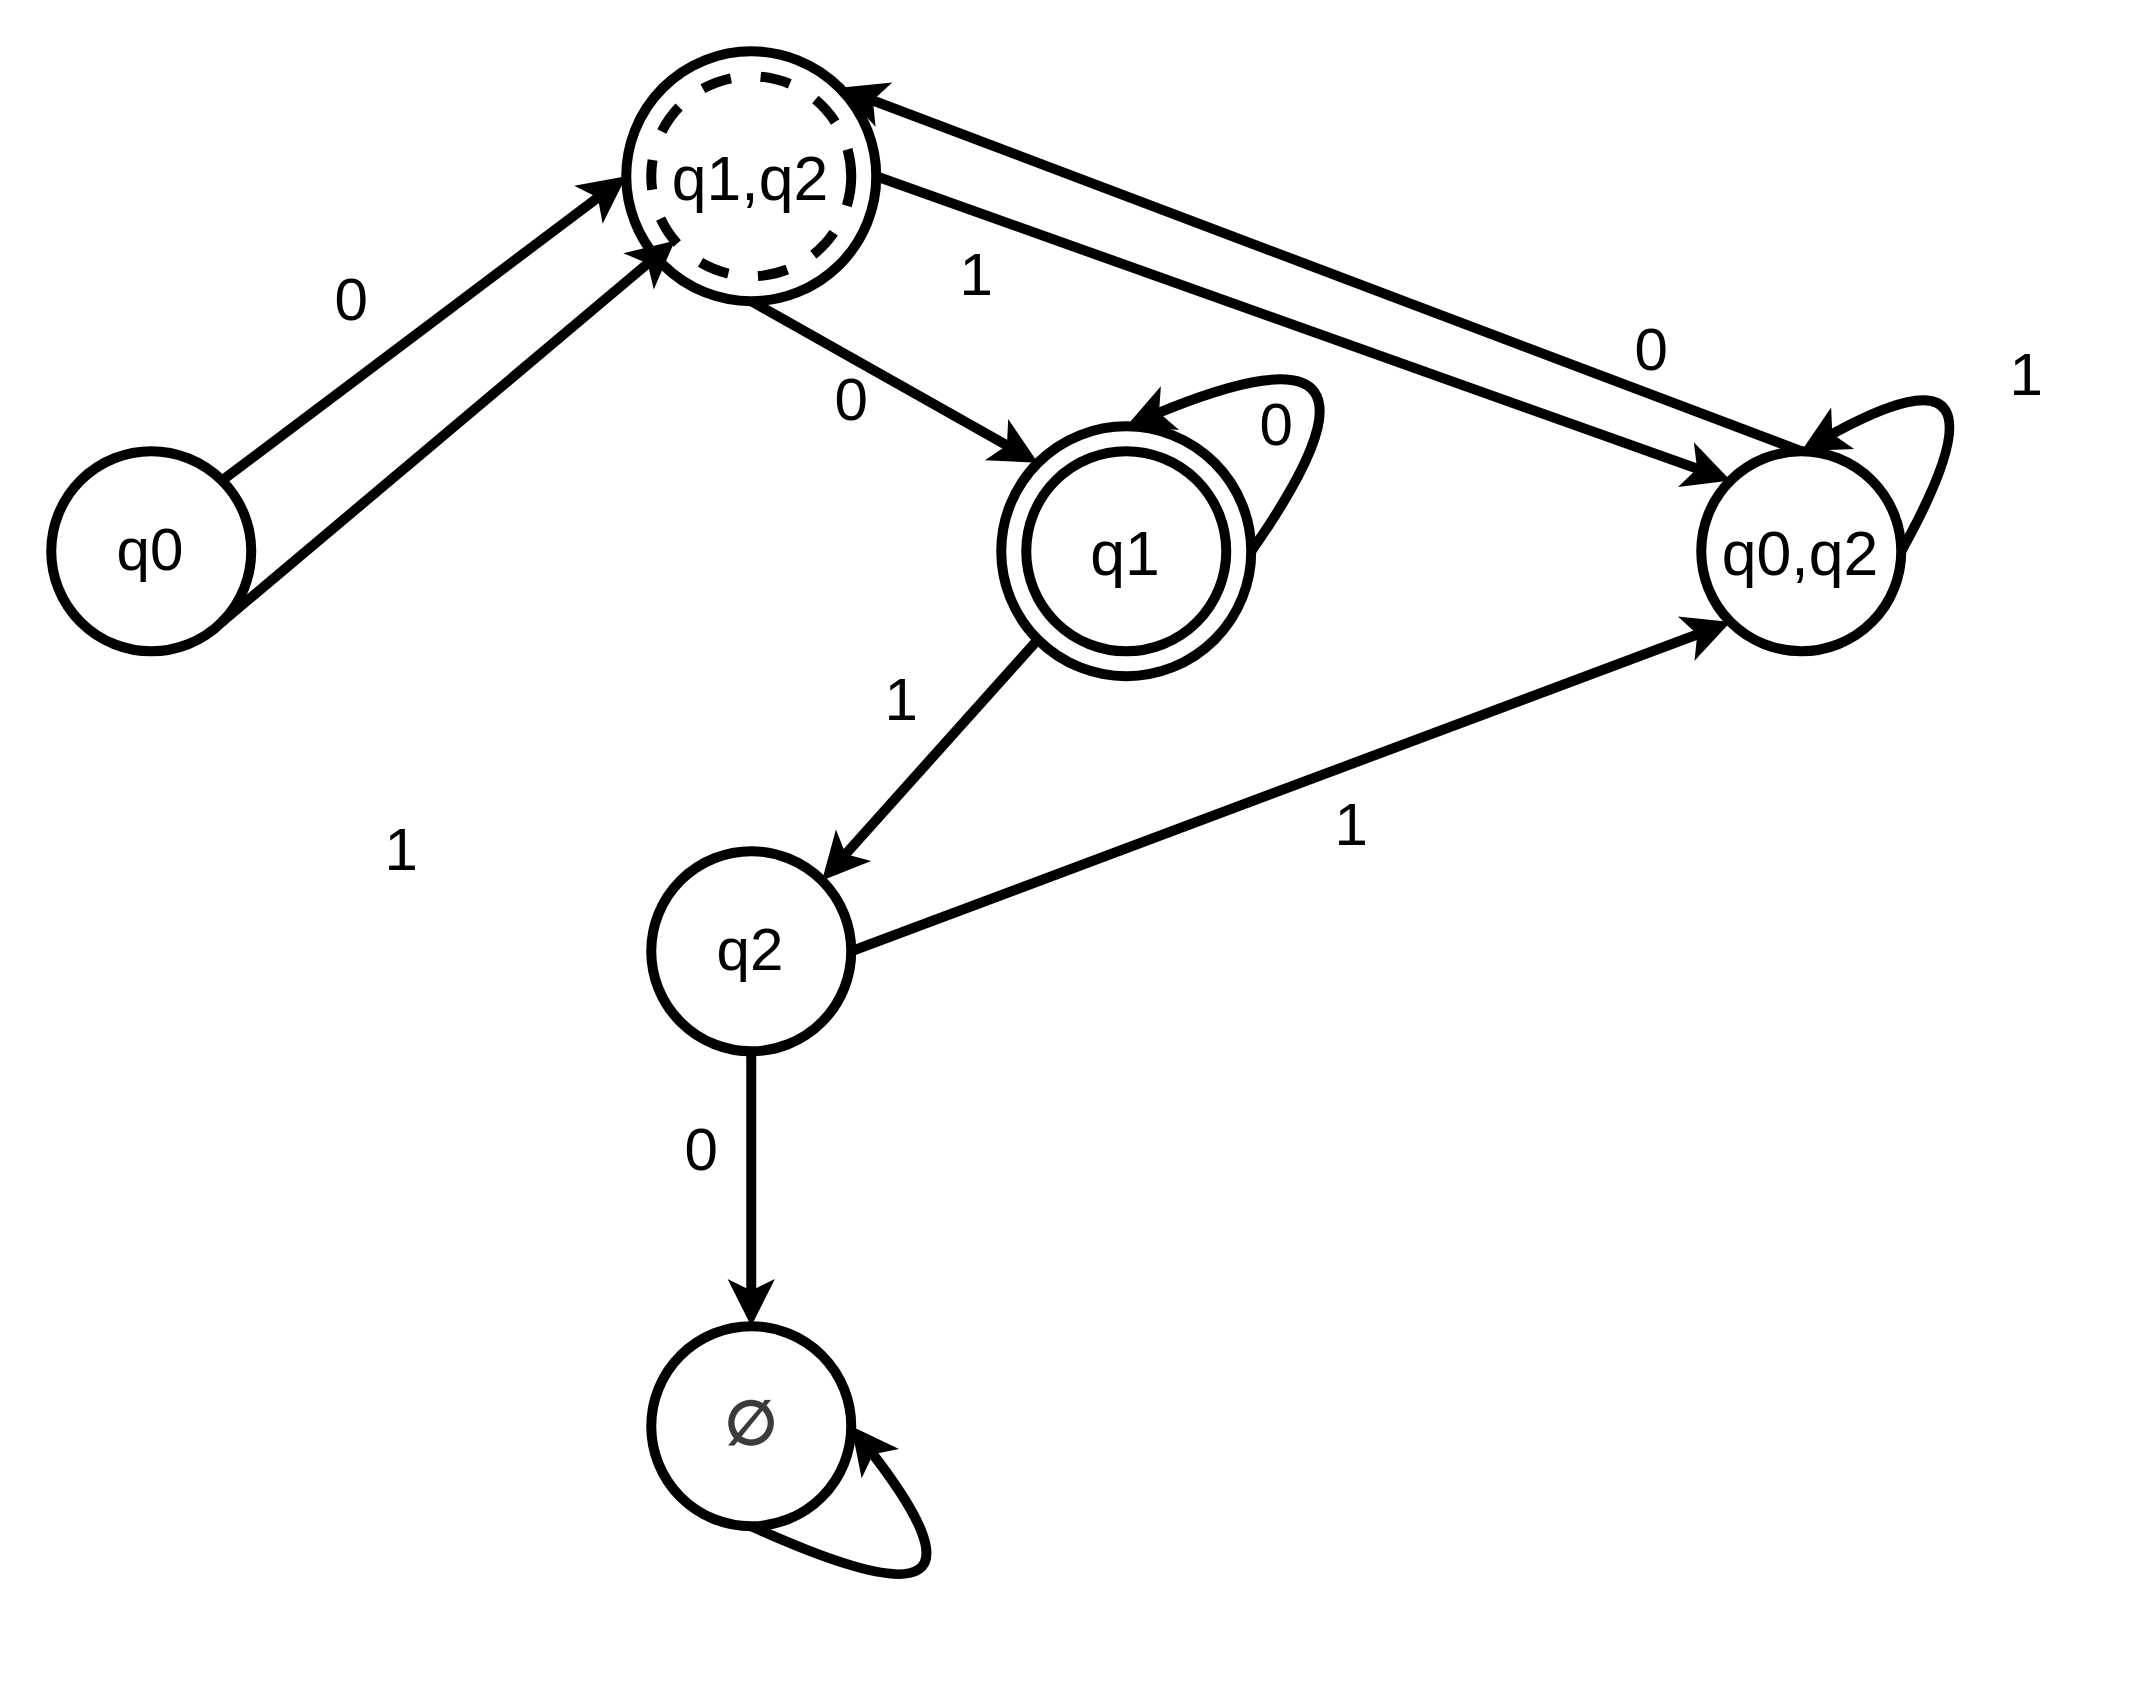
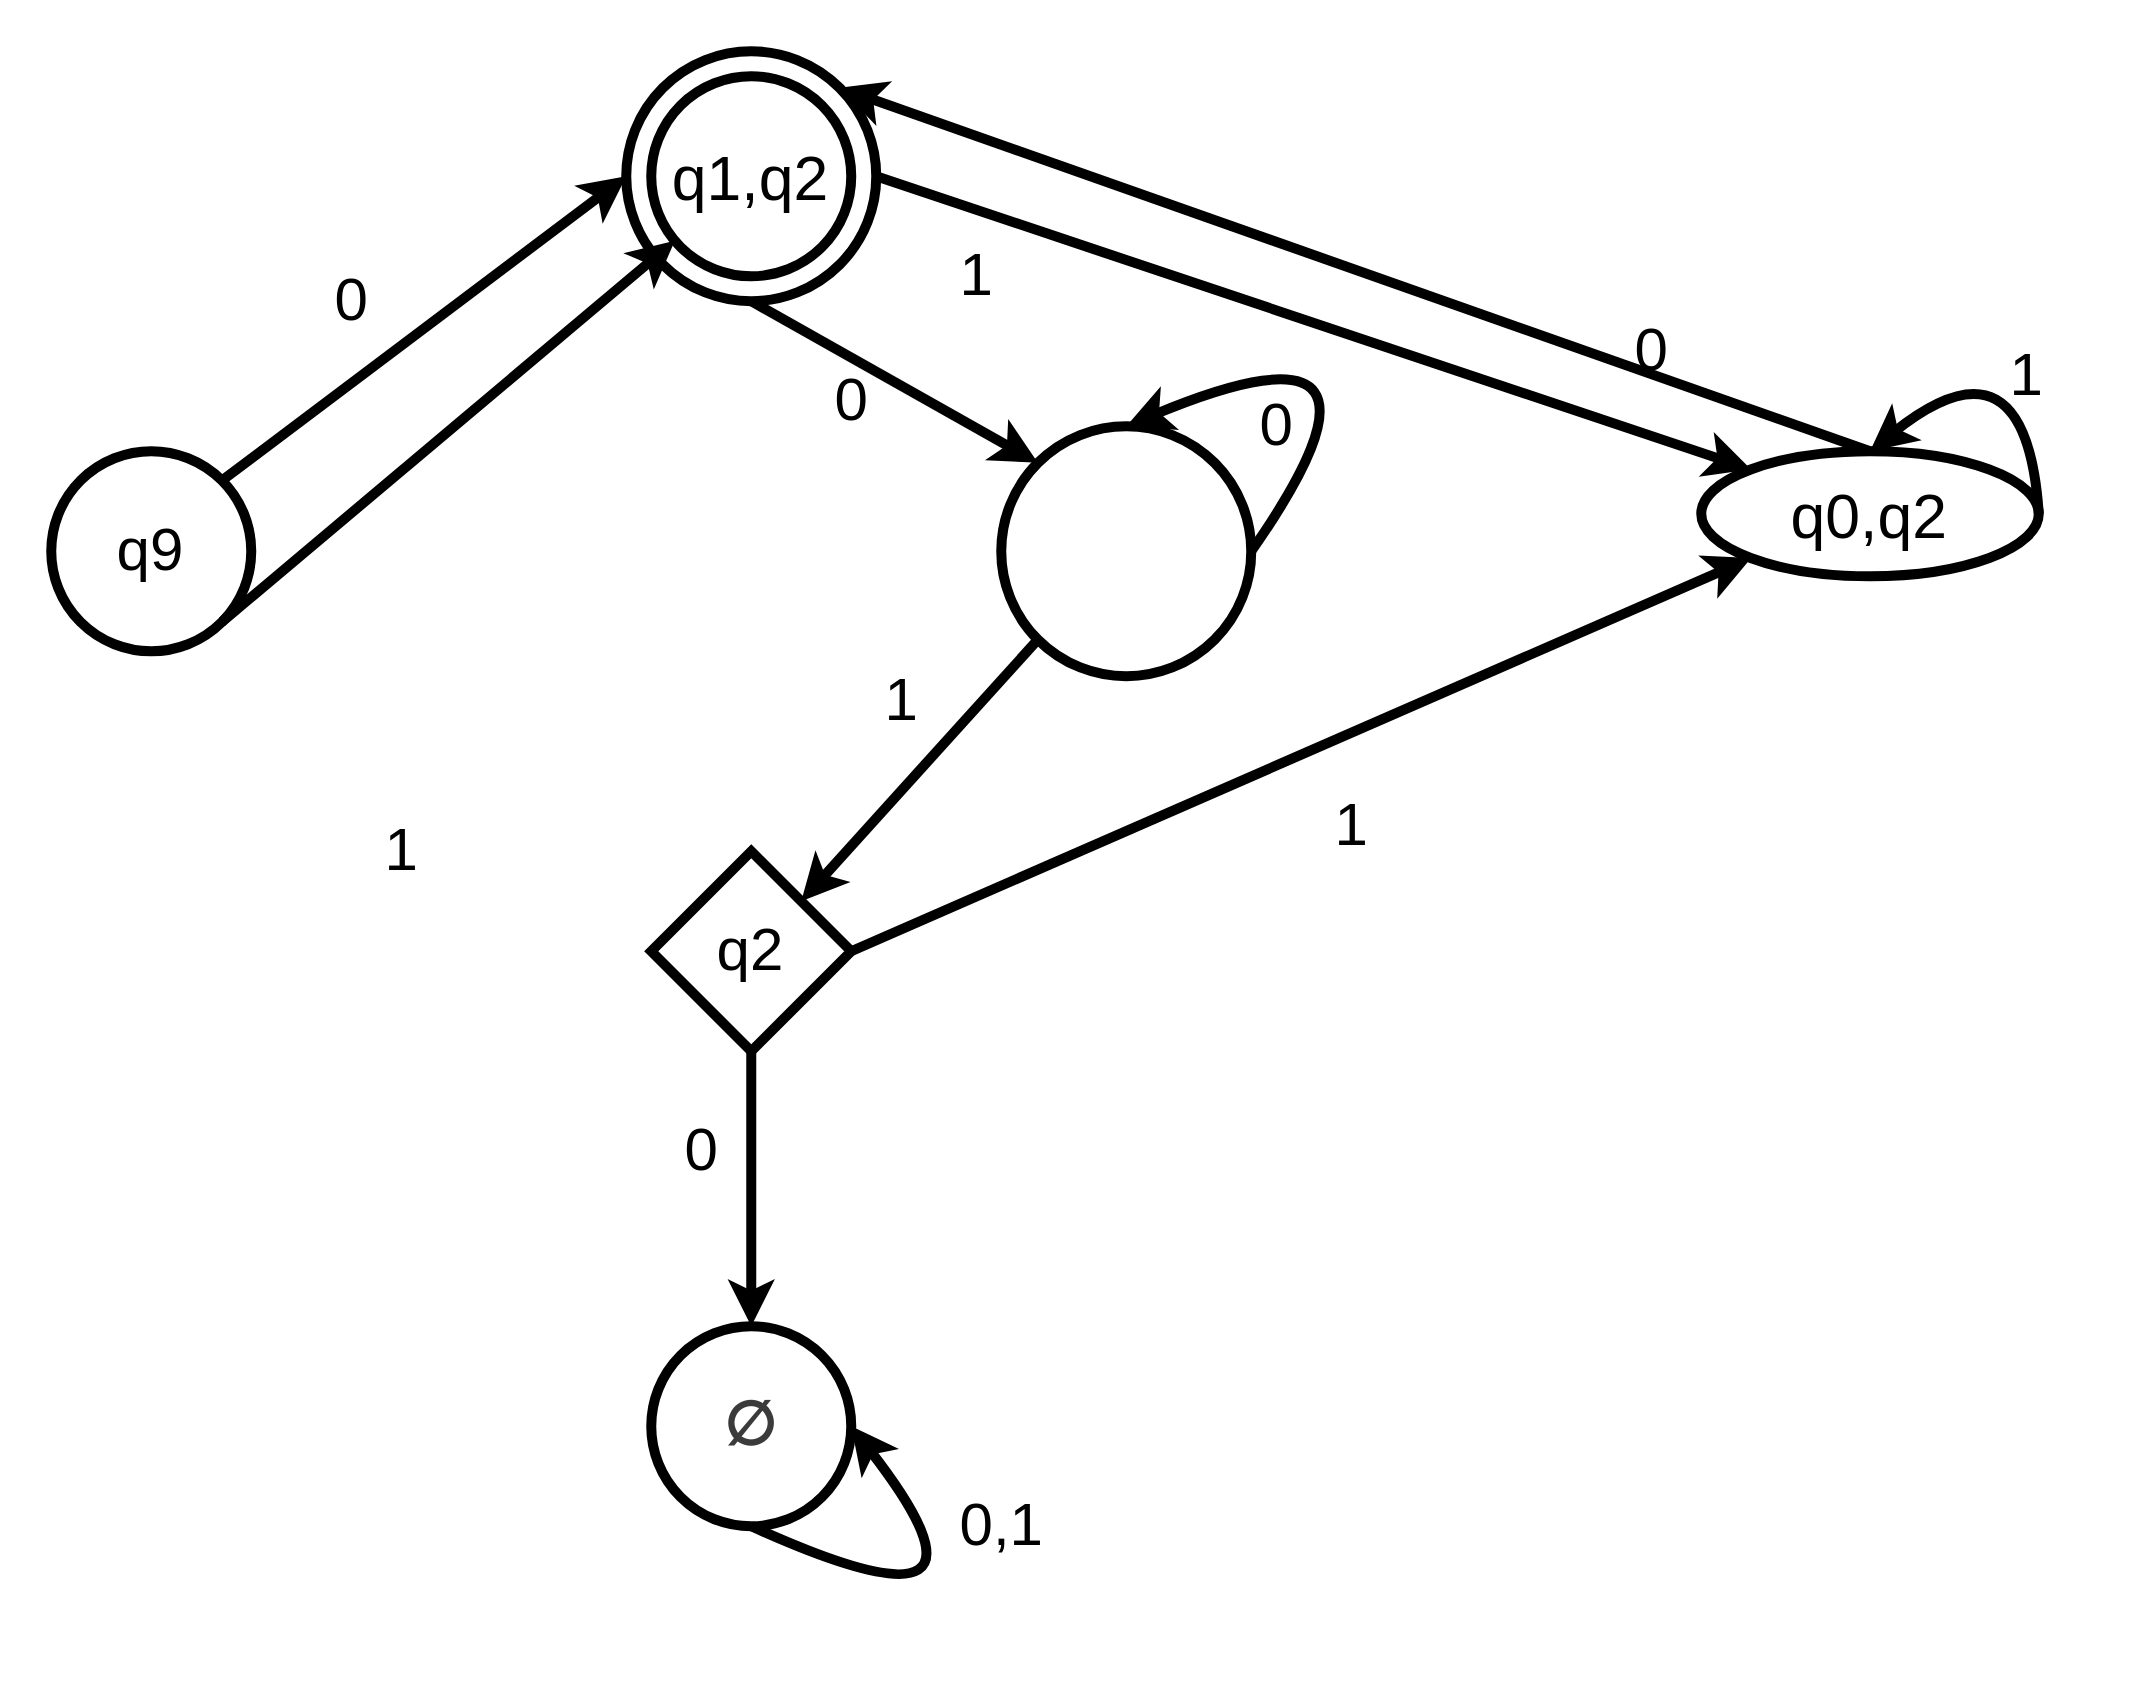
- <mxCell id="7" value="&lt;font style=&quot;font-size: 25px;&quot;&gt;q1,q2&lt;/font&gt;" style="ellipse;whiteSpace=wrap;html=1;strokeWidth=4;dashed=1;" vertex="1" parent="1"><mxGeometry x="260" y="30" width="80" height="80" as="geometry" /></mxCell>
+ <mxCell id="7" value="&lt;font style=&quot;font-size: 25px;&quot;&gt;q1,q2&lt;/font&gt;" style="ellipse;whiteSpace=wrap;html=1;strokeWidth=4;" vertex="1" parent="1"><mxGeometry x="260" y="30" width="80" height="80" as="geometry" /></mxCell>
- <mxCell id="2" value="&lt;font style=&quot;font-size: 24px;&quot;&gt;q0&lt;/font&gt;" style="ellipse;whiteSpace=wrap;html=1;strokeWidth=4;" parent="1" vertex="1"><mxGeometry x="20" y="180" width="80" height="80" as="geometry" /></mxCell>
+ <mxCell id="2" value="&lt;font style=&quot;font-size: 24px;&quot;&gt;q9&lt;/font&gt;" style="ellipse;whiteSpace=wrap;html=1;strokeWidth=4;" parent="1" vertex="1"><mxGeometry x="20" y="180" width="80" height="80" as="geometry" /></mxCell>
- <mxCell id="9" value="&lt;font style=&quot;font-size: 25px;&quot;&gt;q1&lt;/font&gt;" style="ellipse;whiteSpace=wrap;html=1;strokeWidth=4;" vertex="1" parent="1"><mxGeometry x="410" y="180" width="80" height="80" as="geometry" /></mxCell>
- <mxCell id="10" value="&lt;font style=&quot;font-size: 25px;&quot;&gt;q0,q2&lt;/font&gt;" style="ellipse;whiteSpace=wrap;html=1;strokeWidth=4;" vertex="1" parent="1"><mxGeometry x="680" y="180" width="80" height="80" as="geometry" /></mxCell>
+ <mxCell id="10" value="&lt;font style=&quot;font-size: 25px;&quot;&gt;q0,q2&lt;/font&gt;" style="ellipse;whiteSpace=wrap;html=1;strokeWidth=4;" vertex="1" parent="1"><mxGeometry x="680" y="180" width="135" height="50" as="geometry" /></mxCell>
- <mxCell id="4" value="&lt;font style=&quot;font-size: 24px;&quot;&gt;q2&lt;/font&gt;" style="ellipse;whiteSpace=wrap;html=1;strokeWidth=4;" vertex="1" parent="1"><mxGeometry x="260" y="340" width="80" height="80" as="geometry" /></mxCell>
+ <mxCell id="4" value="&lt;font style=&quot;font-size: 24px;&quot;&gt;q2&lt;/font&gt;" style="rhombus;whiteSpace=wrap;html=1;strokeWidth=4;" vertex="1" parent="1"><mxGeometry x="260" y="340" width="80" height="80" as="geometry" /></mxCell>
+ <mxCell id="30" value="0,1" style="text;html=1;align=center;verticalAlign=middle;resizable=0;points=[];autosize=1;strokeColor=none;fillColor=none;fontSize=24;" vertex="1" parent="1"><mxGeometry x="370" y="590" width="60" height="40" as="geometry" /></mxCell>
